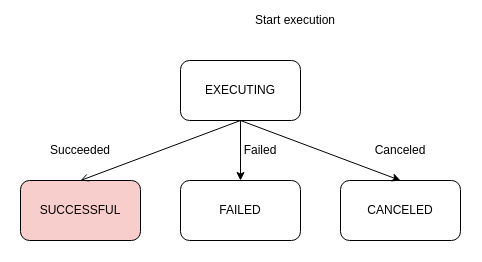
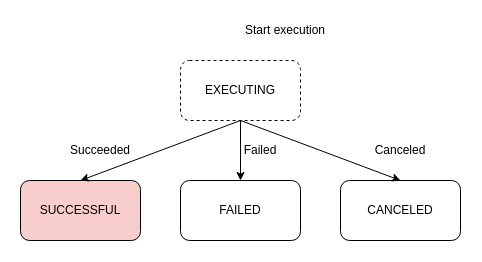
- <mxCell id="9" value="Start execution" style="text;html=1;strokeColor=none;fillColor=none;align=center;verticalAlign=middle;whiteSpace=wrap;rounded=0;" parent="1" vertex="1"><mxGeometry x="250" y="10" width="90" height="20" as="geometry" /></mxCell>
+ <mxCell id="9" value="Start execution" style="text;html=1;strokeColor=none;fillColor=none;align=center;verticalAlign=middle;whiteSpace=wrap;rounded=0;" parent="1" vertex="1"><mxGeometry x="240" y="20" width="90" height="20" as="geometry" /></mxCell>
- <mxCell id="2" value="EXECUTING" style="rounded=1;whiteSpace=wrap;html=1;" parent="1" vertex="1"><mxGeometry x="180" y="60" width="120" height="60" as="geometry" /></mxCell>
+ <mxCell id="2" value="EXECUTING" style="rounded=1;whiteSpace=wrap;html=1;dashed=1;" parent="1" vertex="1"><mxGeometry x="180" y="60" width="120" height="60" as="geometry" /></mxCell>
- <mxCell id="11" value="Succeeded" style="text;html=1;strokeColor=none;fillColor=none;align=center;verticalAlign=middle;whiteSpace=wrap;rounded=0;" parent="1" vertex="1"><mxGeometry x="60" y="140" width="40" height="20" as="geometry" /></mxCell>
+ <mxCell id="11" value="Succeeded" style="text;html=1;strokeColor=none;fillColor=none;align=center;verticalAlign=middle;whiteSpace=wrap;rounded=0;" parent="1" vertex="1"><mxGeometry x="80" y="140" width="40" height="20" as="geometry" /></mxCell>
- <mxCell id="8" value="" style="endArrow=open;html=1;exitX=0.5;exitY=1;exitDx=0;exitDy=0;entryX=0.5;entryY=0;entryDx=0;entryDy=0;" parent="1" source="2" target="4" edge="1"><mxGeometry width="50" height="50" relative="1" as="geometry"><mxPoint x="260" y="220" as="sourcePoint" /><mxPoint x="310" y="170" as="targetPoint" /></mxGeometry></mxCell>
+ <mxCell id="8" value="" style="endArrow=classic;html=1;exitX=0.5;exitY=1;exitDx=0;exitDy=0;entryX=0.5;entryY=0;entryDx=0;entryDy=0;" parent="1" source="2" target="4" edge="1"><mxGeometry width="50" height="50" relative="1" as="geometry"><mxPoint x="260" y="220" as="sourcePoint" /><mxPoint x="310" y="170" as="targetPoint" /></mxGeometry></mxCell>
